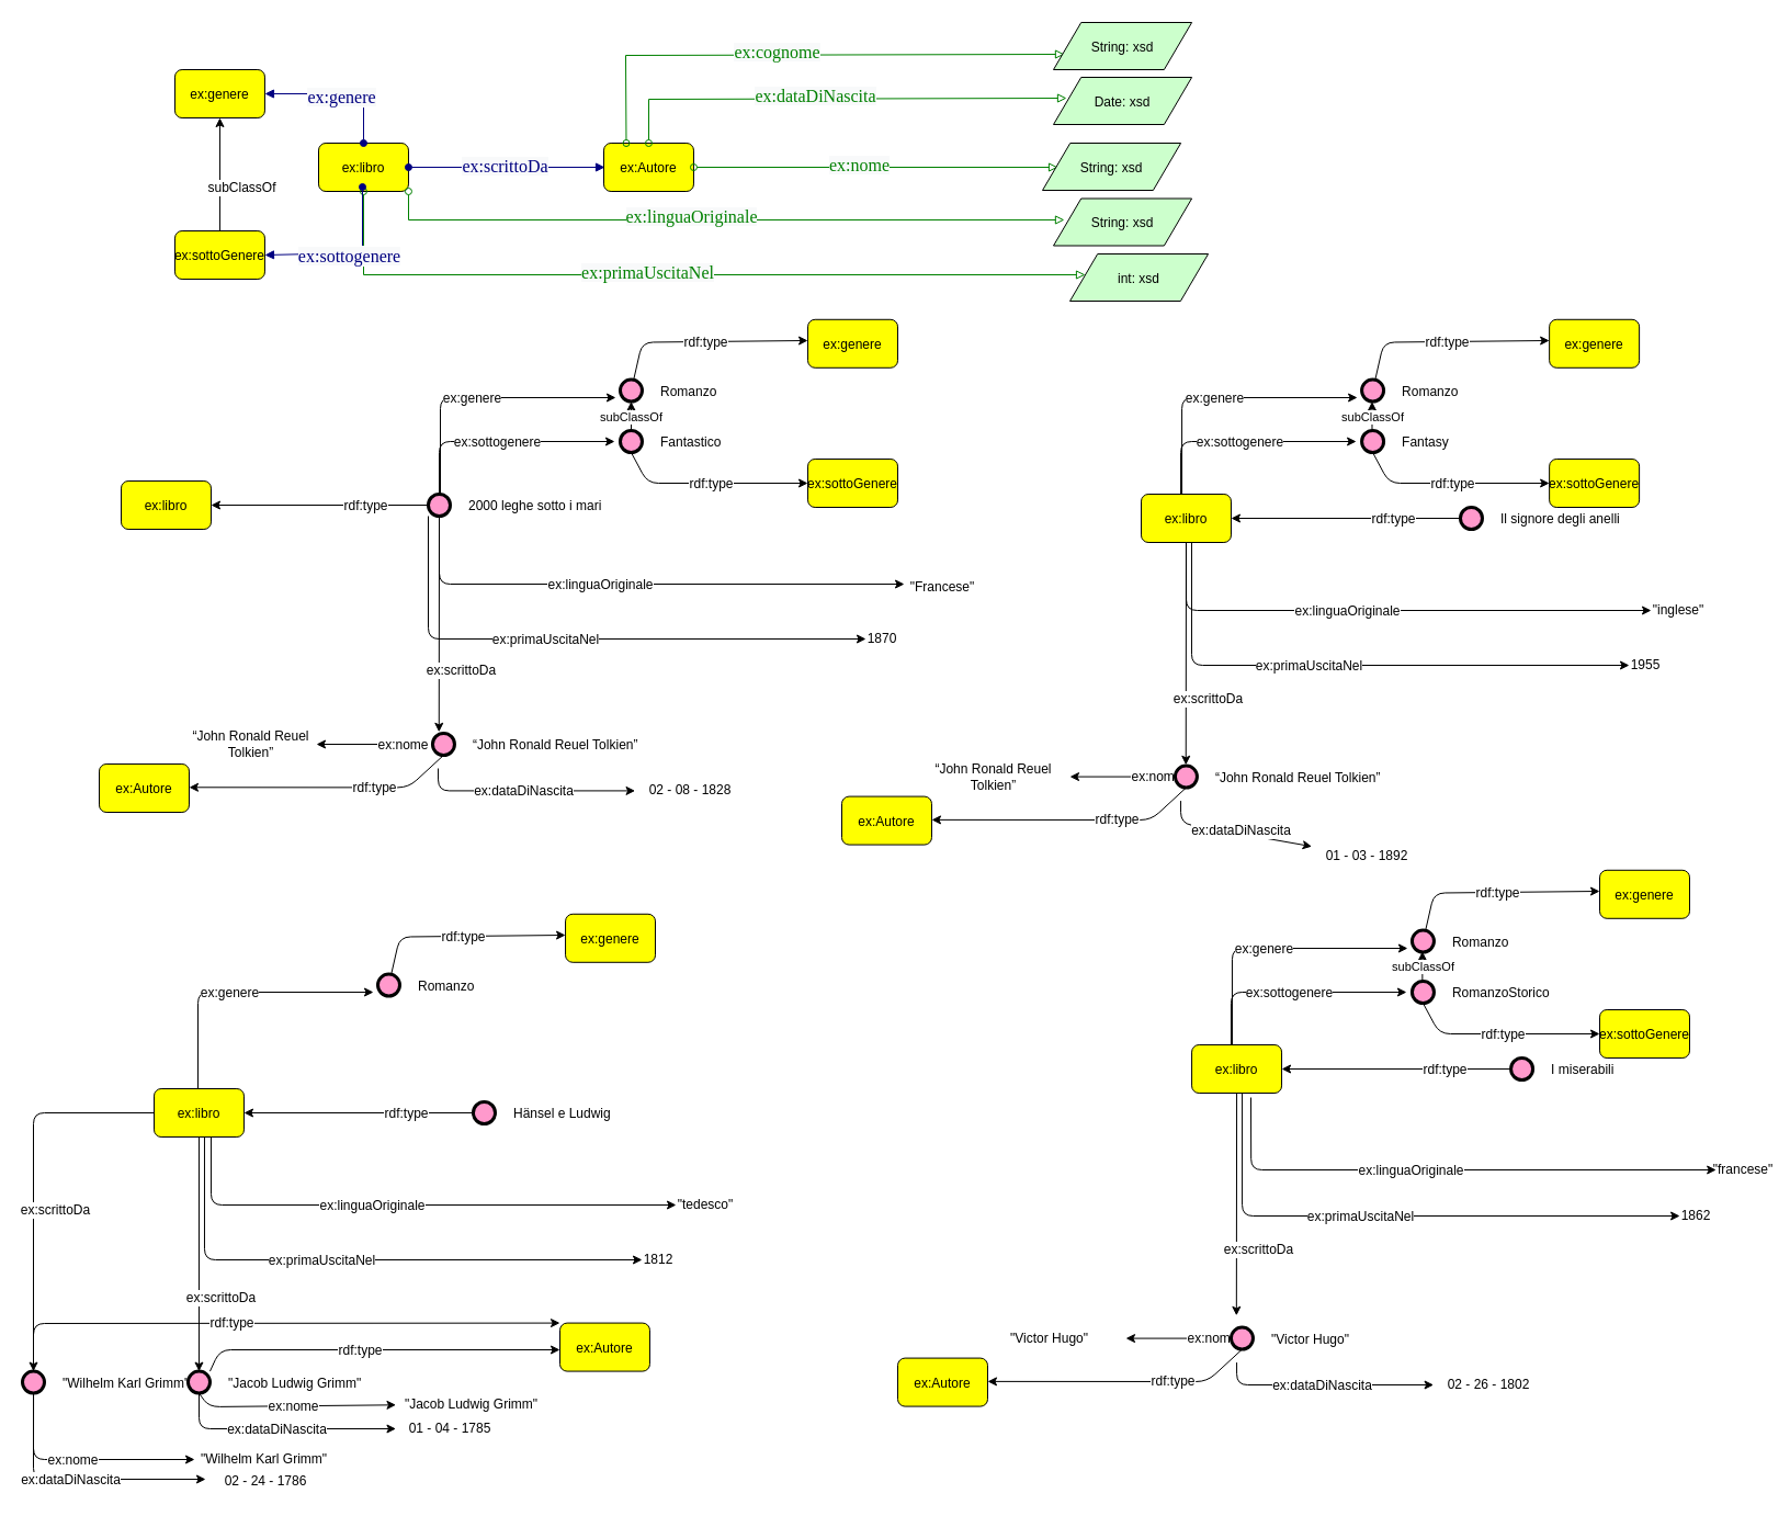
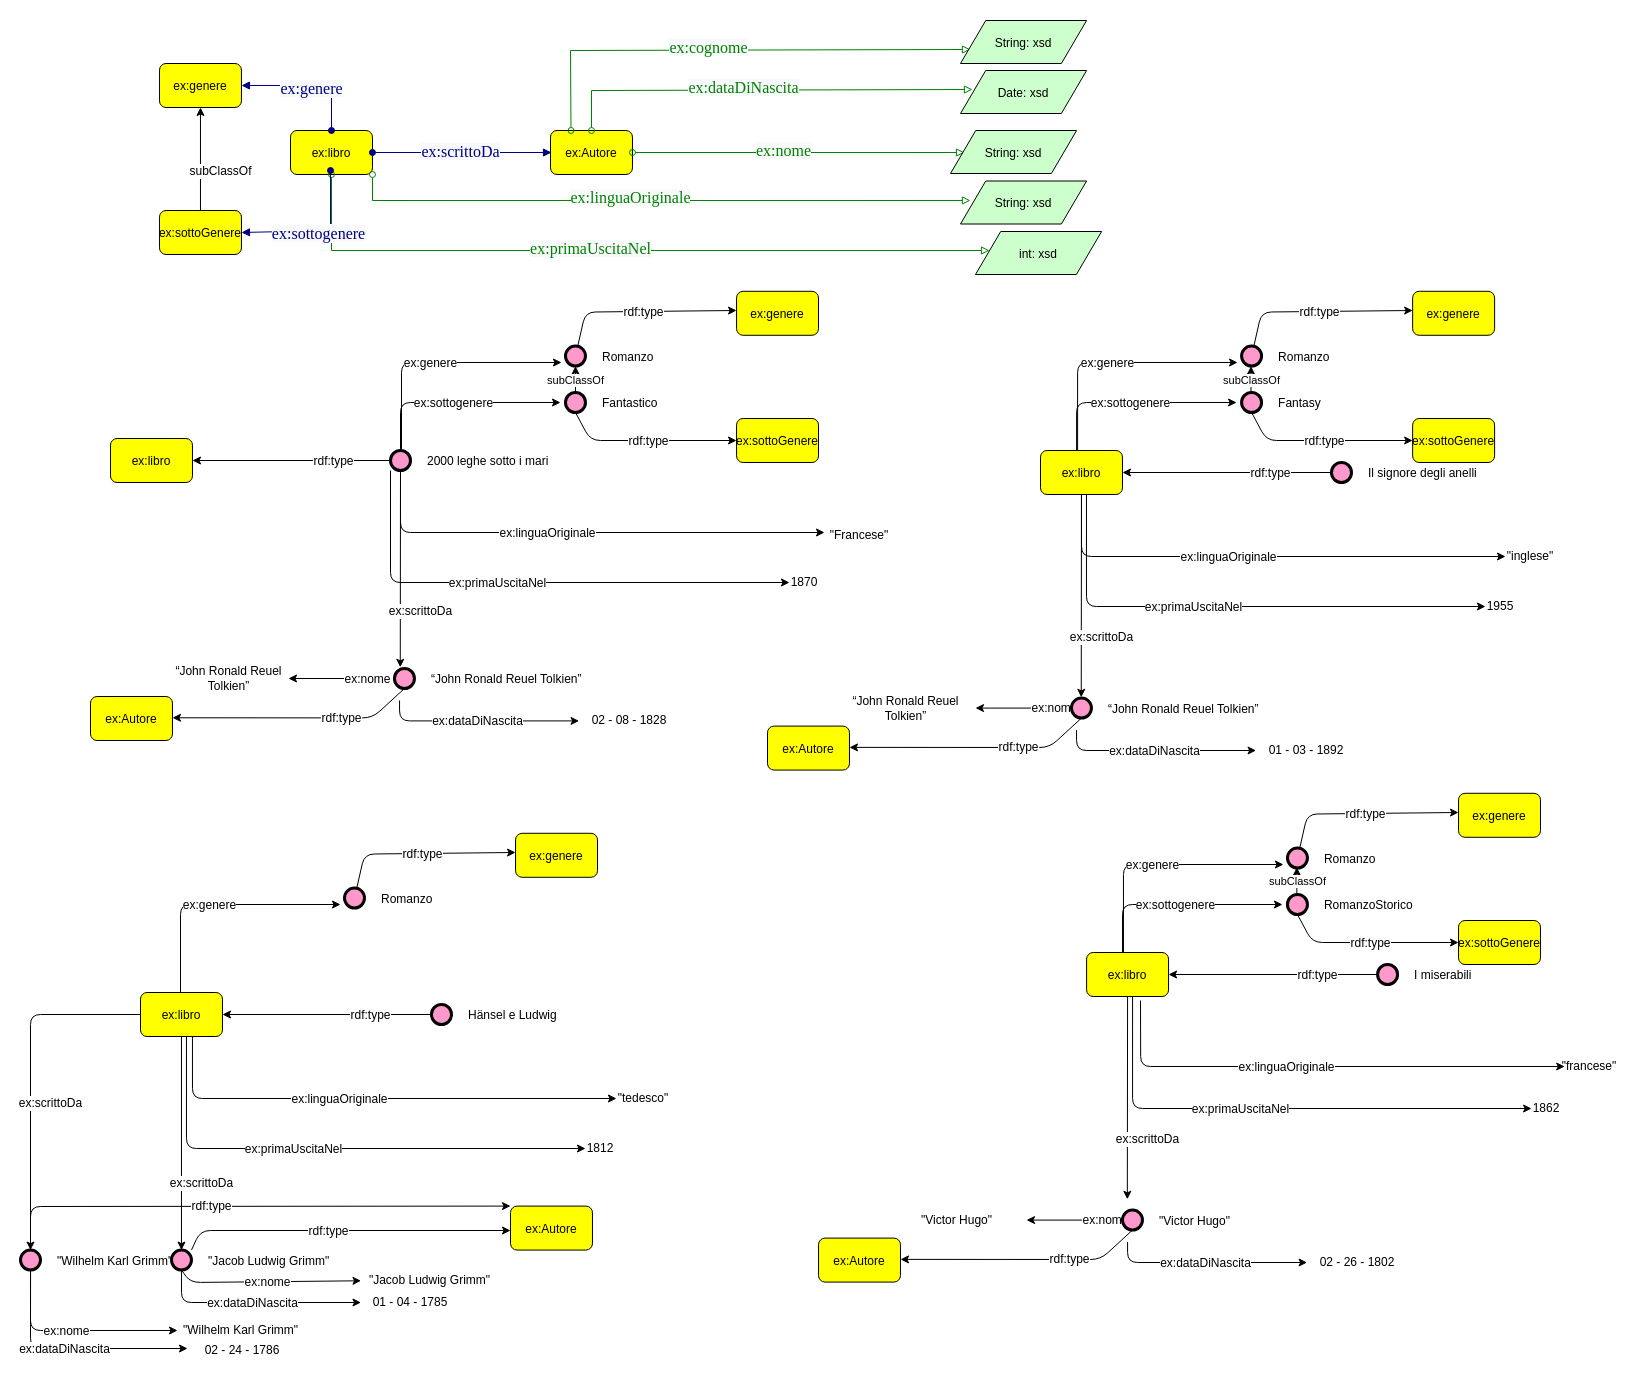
- <mxCell id="108" value="01 - 03 - 1892" style="text;html=1;strokeColor=none;fillColor=none;align=center;verticalAlign=middle;whiteSpace=wrap;rounded=0;" vertex="1" parent="1"><mxGeometry x="1195.56" y="770" width="100" height="20" as="geometry" /></mxCell>
+ <mxCell id="108" value="01 - 03 - 1892" style="text;html=1;strokeColor=none;fillColor=none;align=center;verticalAlign=middle;whiteSpace=wrap;rounded=0;" vertex="1" parent="1"><mxGeometry x="1255.56" y="740" width="100" height="20" as="geometry" /></mxCell>
